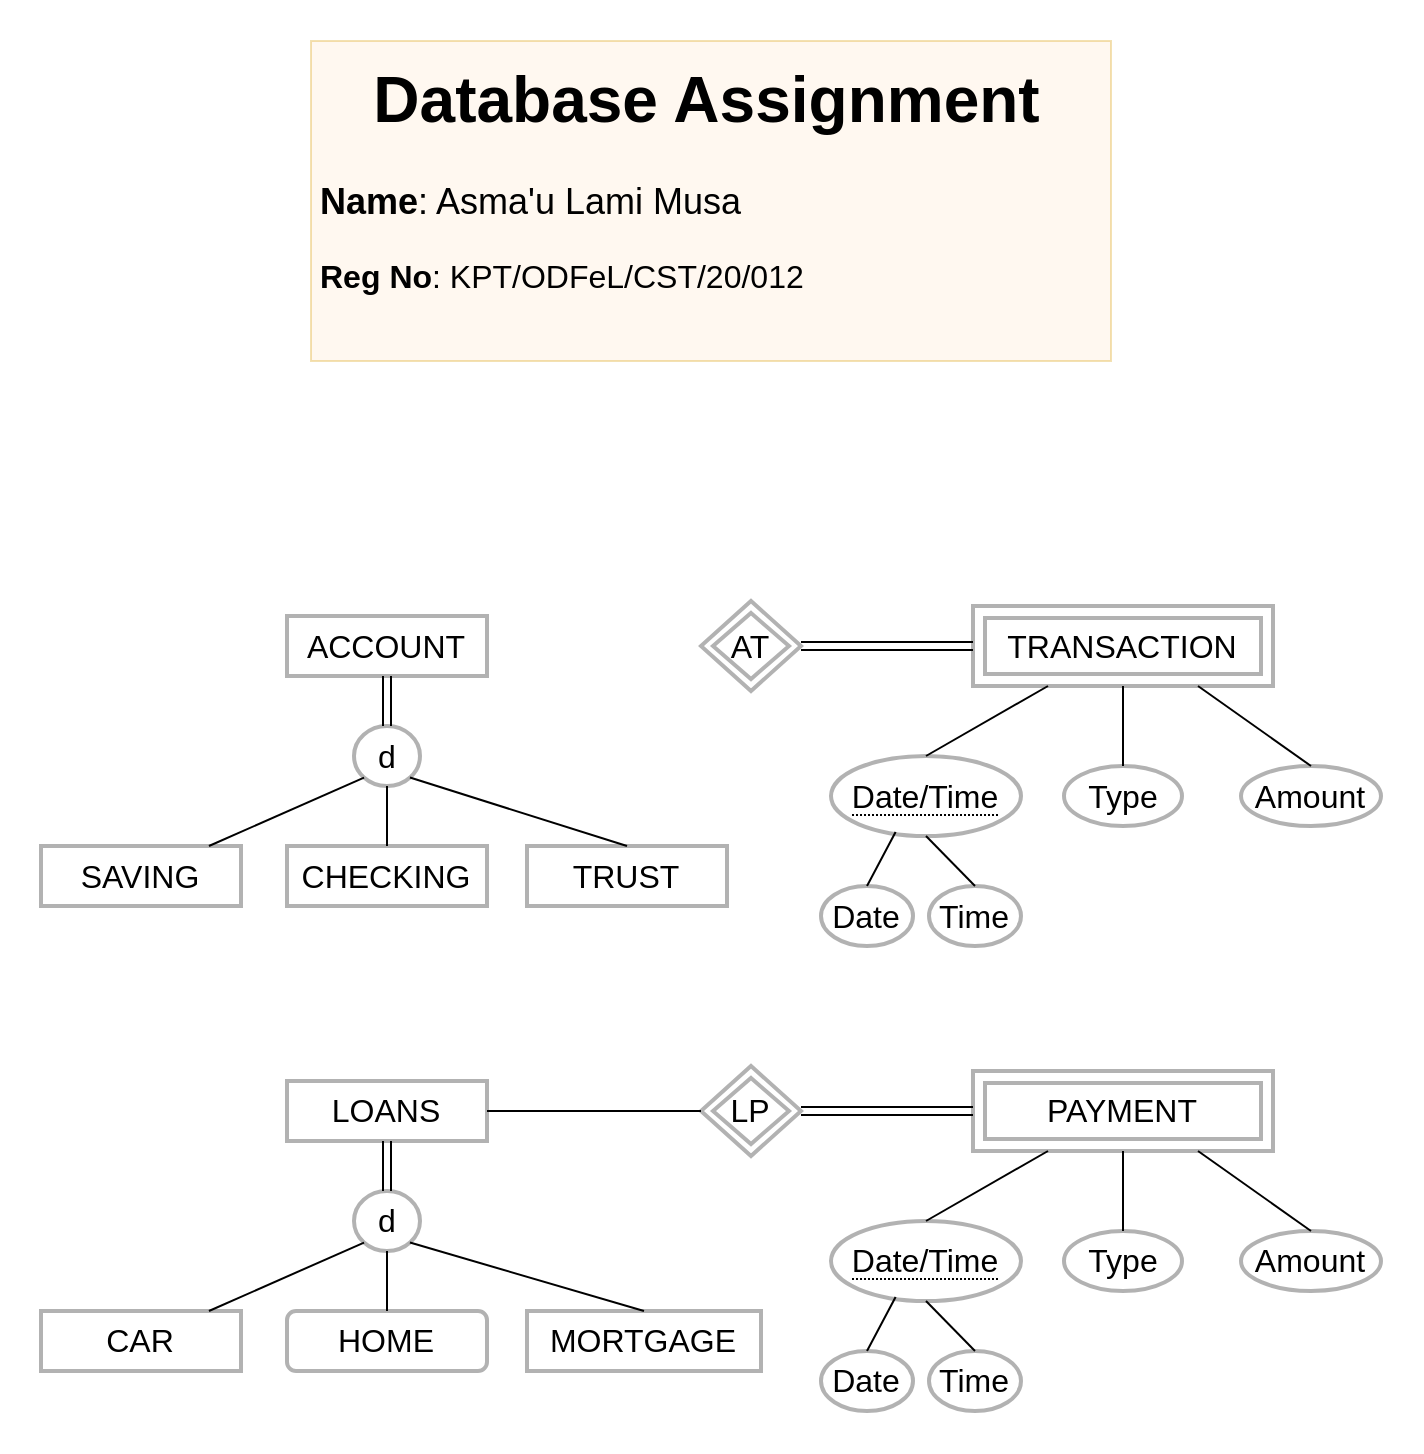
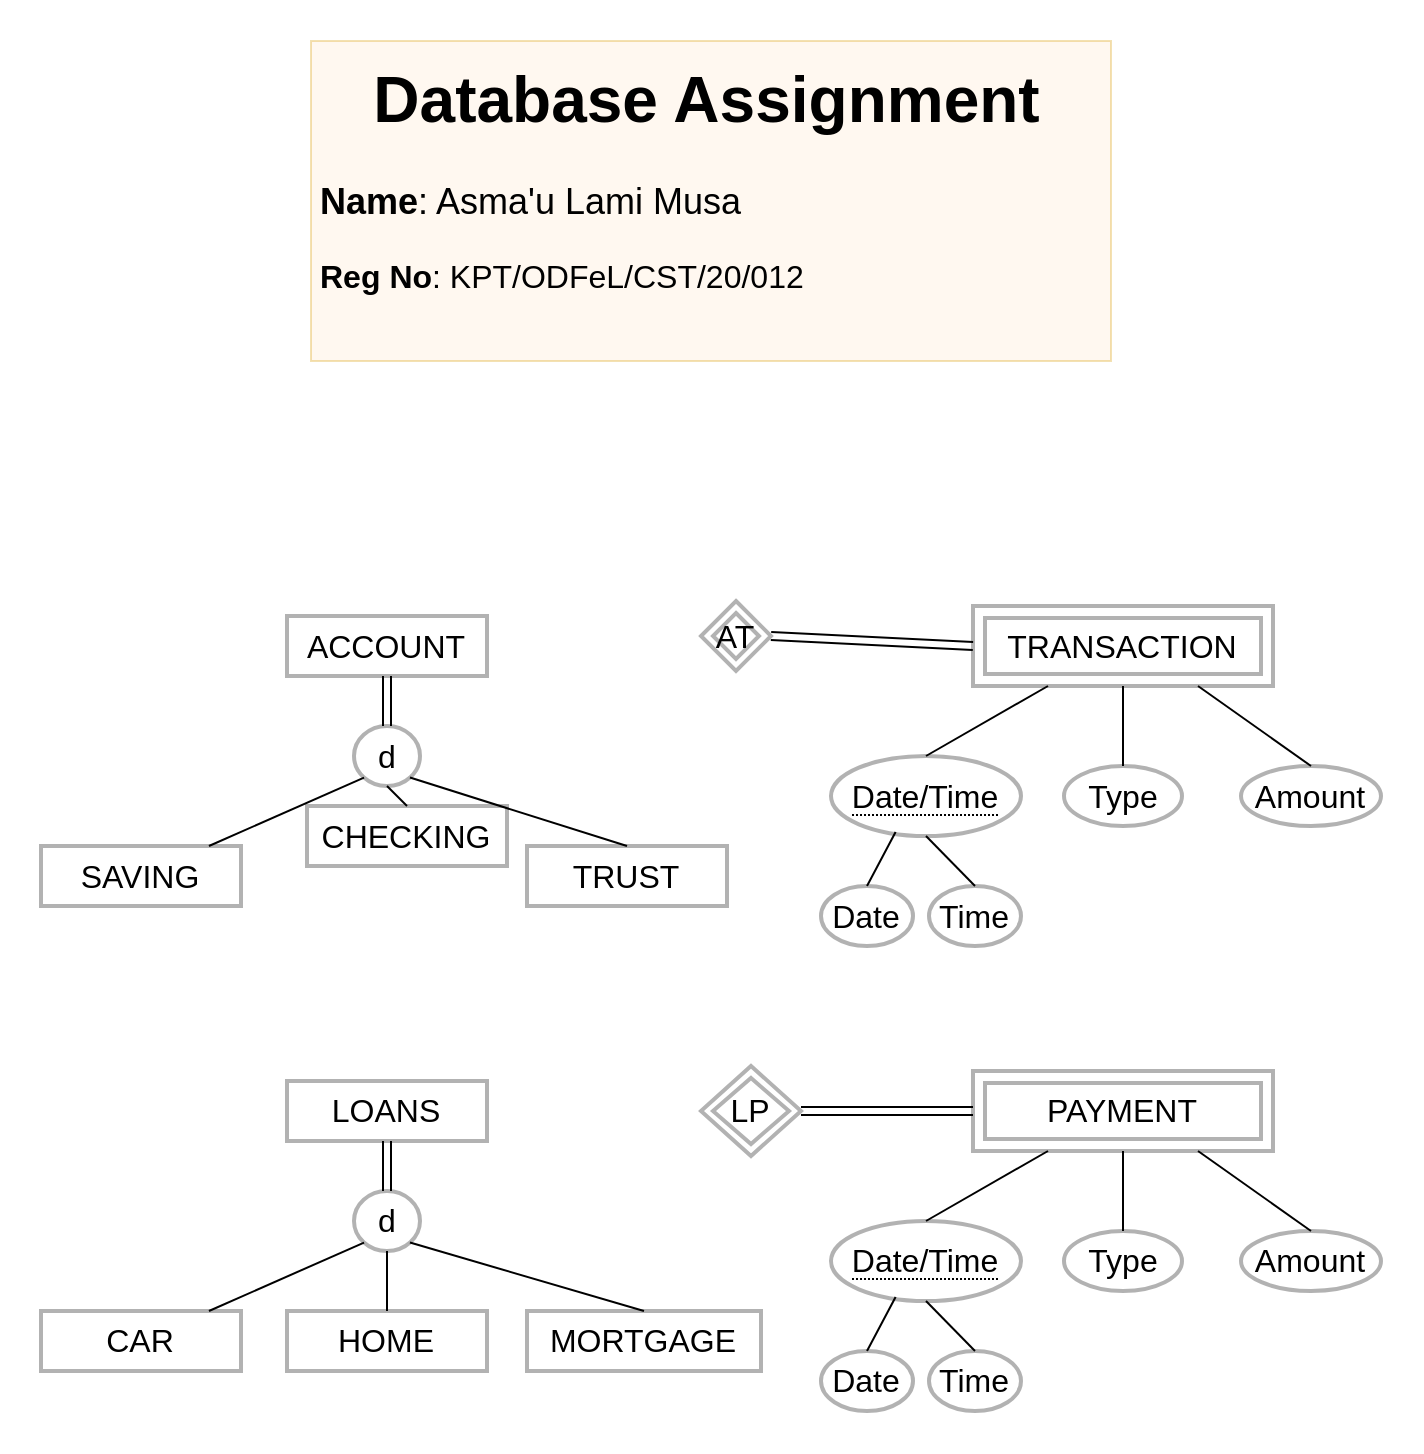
- <mxCell id="22" value="AT" style="shape=rhombus;double=1;perimeter=rhombusPerimeter;whiteSpace=wrap;html=1;align=center;strokeWidth=2;fontSize=16;opacity=30;" parent="1" vertex="1"><mxGeometry x="350" y="300" width="50" height="45" as="geometry" /></mxCell>
+ <mxCell id="22" value="AT" style="shape=rhombus;double=1;perimeter=rhombusPerimeter;whiteSpace=wrap;html=1;align=center;strokeWidth=2;fontSize=16;opacity=30;" parent="1" vertex="1"><mxGeometry x="350" y="300" width="35" height="35" as="geometry" /></mxCell>
- <mxCell id="17" value="CHECKING" style="whiteSpace=wrap;html=1;align=center;strokeWidth=2;fontSize=16;opacity=30;" parent="1" vertex="1"><mxGeometry x="143" y="422.5" width="100" height="30" as="geometry" /></mxCell>
+ <mxCell id="17" value="CHECKING" style="whiteSpace=wrap;html=1;align=center;strokeWidth=2;fontSize=16;opacity=30;" parent="1" vertex="1"><mxGeometry x="153" y="402.5" width="100" height="30" as="geometry" /></mxCell>
- <mxCell id="45" value="" style="endArrow=none;html=1;rounded=0;fontSize=16;exitX=0;exitY=0.5;exitDx=0;exitDy=0;entryX=1;entryY=0.5;entryDx=0;entryDy=0;" parent="1" source="44" target="35" edge="1"><mxGeometry relative="1" as="geometry"><mxPoint x="381" y="555" as="sourcePoint" /><mxPoint x="320" y="590" as="targetPoint" /></mxGeometry></mxCell>
- <mxCell id="39" value="HOME" style="whiteSpace=wrap;html=1;align=center;strokeWidth=2;fontSize=16;opacity=30;rounded=1;" parent="1" vertex="1"><mxGeometry x="143" y="655" width="100" height="30" as="geometry" /></mxCell>
+ <mxCell id="39" value="HOME" style="whiteSpace=wrap;html=1;align=center;strokeWidth=2;fontSize=16;opacity=30;" parent="1" vertex="1"><mxGeometry x="143" y="655" width="100" height="30" as="geometry" /></mxCell>
